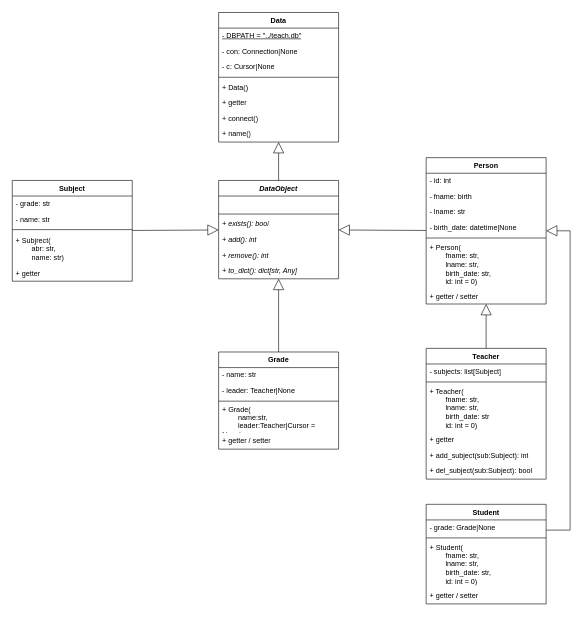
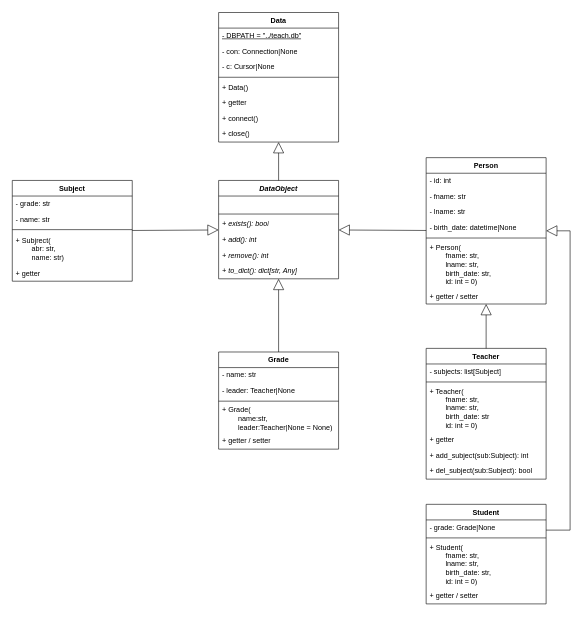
- <mxCell id="15" value="+ name()" style="text;strokeColor=none;fillColor=none;align=left;verticalAlign=middle;spacingLeft=4;spacingRight=4;overflow=hidden;rotatable=0;points=[[0,0.5],[1,0.5]];portConstraint=eastwest;whiteSpace=wrap;html=1;" parent="7" vertex="1"><mxGeometry y="190" width="200" height="26" as="geometry" /></mxCell>
+ <mxCell id="15" value="+ close()" style="text;strokeColor=none;fillColor=none;align=left;verticalAlign=middle;spacingLeft=4;spacingRight=4;overflow=hidden;rotatable=0;points=[[0,0.5],[1,0.5]];portConstraint=eastwest;whiteSpace=wrap;html=1;" parent="7" vertex="1"><mxGeometry y="190" width="200" height="26" as="geometry" /></mxCell>
- <mxCell id="34" value="- fname: birth" style="text;strokeColor=none;fillColor=none;align=left;verticalAlign=middle;spacingLeft=4;spacingRight=4;overflow=hidden;rotatable=0;points=[[0,0.5],[1,0.5]];portConstraint=eastwest;whiteSpace=wrap;html=1;" parent="32" vertex="1"><mxGeometry y="52" width="200" height="26" as="geometry" /></mxCell>
+ <mxCell id="34" value="- fname: str" style="text;strokeColor=none;fillColor=none;align=left;verticalAlign=middle;spacingLeft=4;spacingRight=4;overflow=hidden;rotatable=0;points=[[0,0.5],[1,0.5]];portConstraint=eastwest;whiteSpace=wrap;html=1;" parent="32" vertex="1"><mxGeometry y="52" width="200" height="26" as="geometry" /></mxCell>
- <mxCell id="53" value="&lt;div&gt;+ Grade(&lt;/div&gt;&lt;div&gt;&lt;span style=&quot;white-space: pre;&quot;&gt;&#09;&lt;/span&gt;name:str,&lt;/div&gt;&lt;div&gt;&lt;span style=&quot;white-space: pre;&quot;&gt;&#09;&lt;/span&gt;leader:Teacher|Cursor = None)&lt;/div&gt;" style="text;strokeColor=none;fillColor=none;align=left;verticalAlign=middle;spacingLeft=4;spacingRight=4;overflow=hidden;rotatable=0;points=[[0,0.5],[1,0.5]];portConstraint=eastwest;whiteSpace=wrap;html=1;" vertex="1" parent="49"><mxGeometry y="86" width="200" height="50" as="geometry" /></mxCell>
+ <mxCell id="53" value="&lt;div&gt;+ Grade(&lt;/div&gt;&lt;div&gt;&lt;span style=&quot;white-space: pre;&quot;&gt;&#09;&lt;/span&gt;name:str,&lt;/div&gt;&lt;div&gt;&lt;span style=&quot;white-space: pre;&quot;&gt;&#09;&lt;/span&gt;leader:Teacher|None = None)&lt;/div&gt;" style="text;strokeColor=none;fillColor=none;align=left;verticalAlign=middle;spacingLeft=4;spacingRight=4;overflow=hidden;rotatable=0;points=[[0,0.5],[1,0.5]];portConstraint=eastwest;whiteSpace=wrap;html=1;" vertex="1" parent="49"><mxGeometry y="86" width="200" height="50" as="geometry" /></mxCell>
